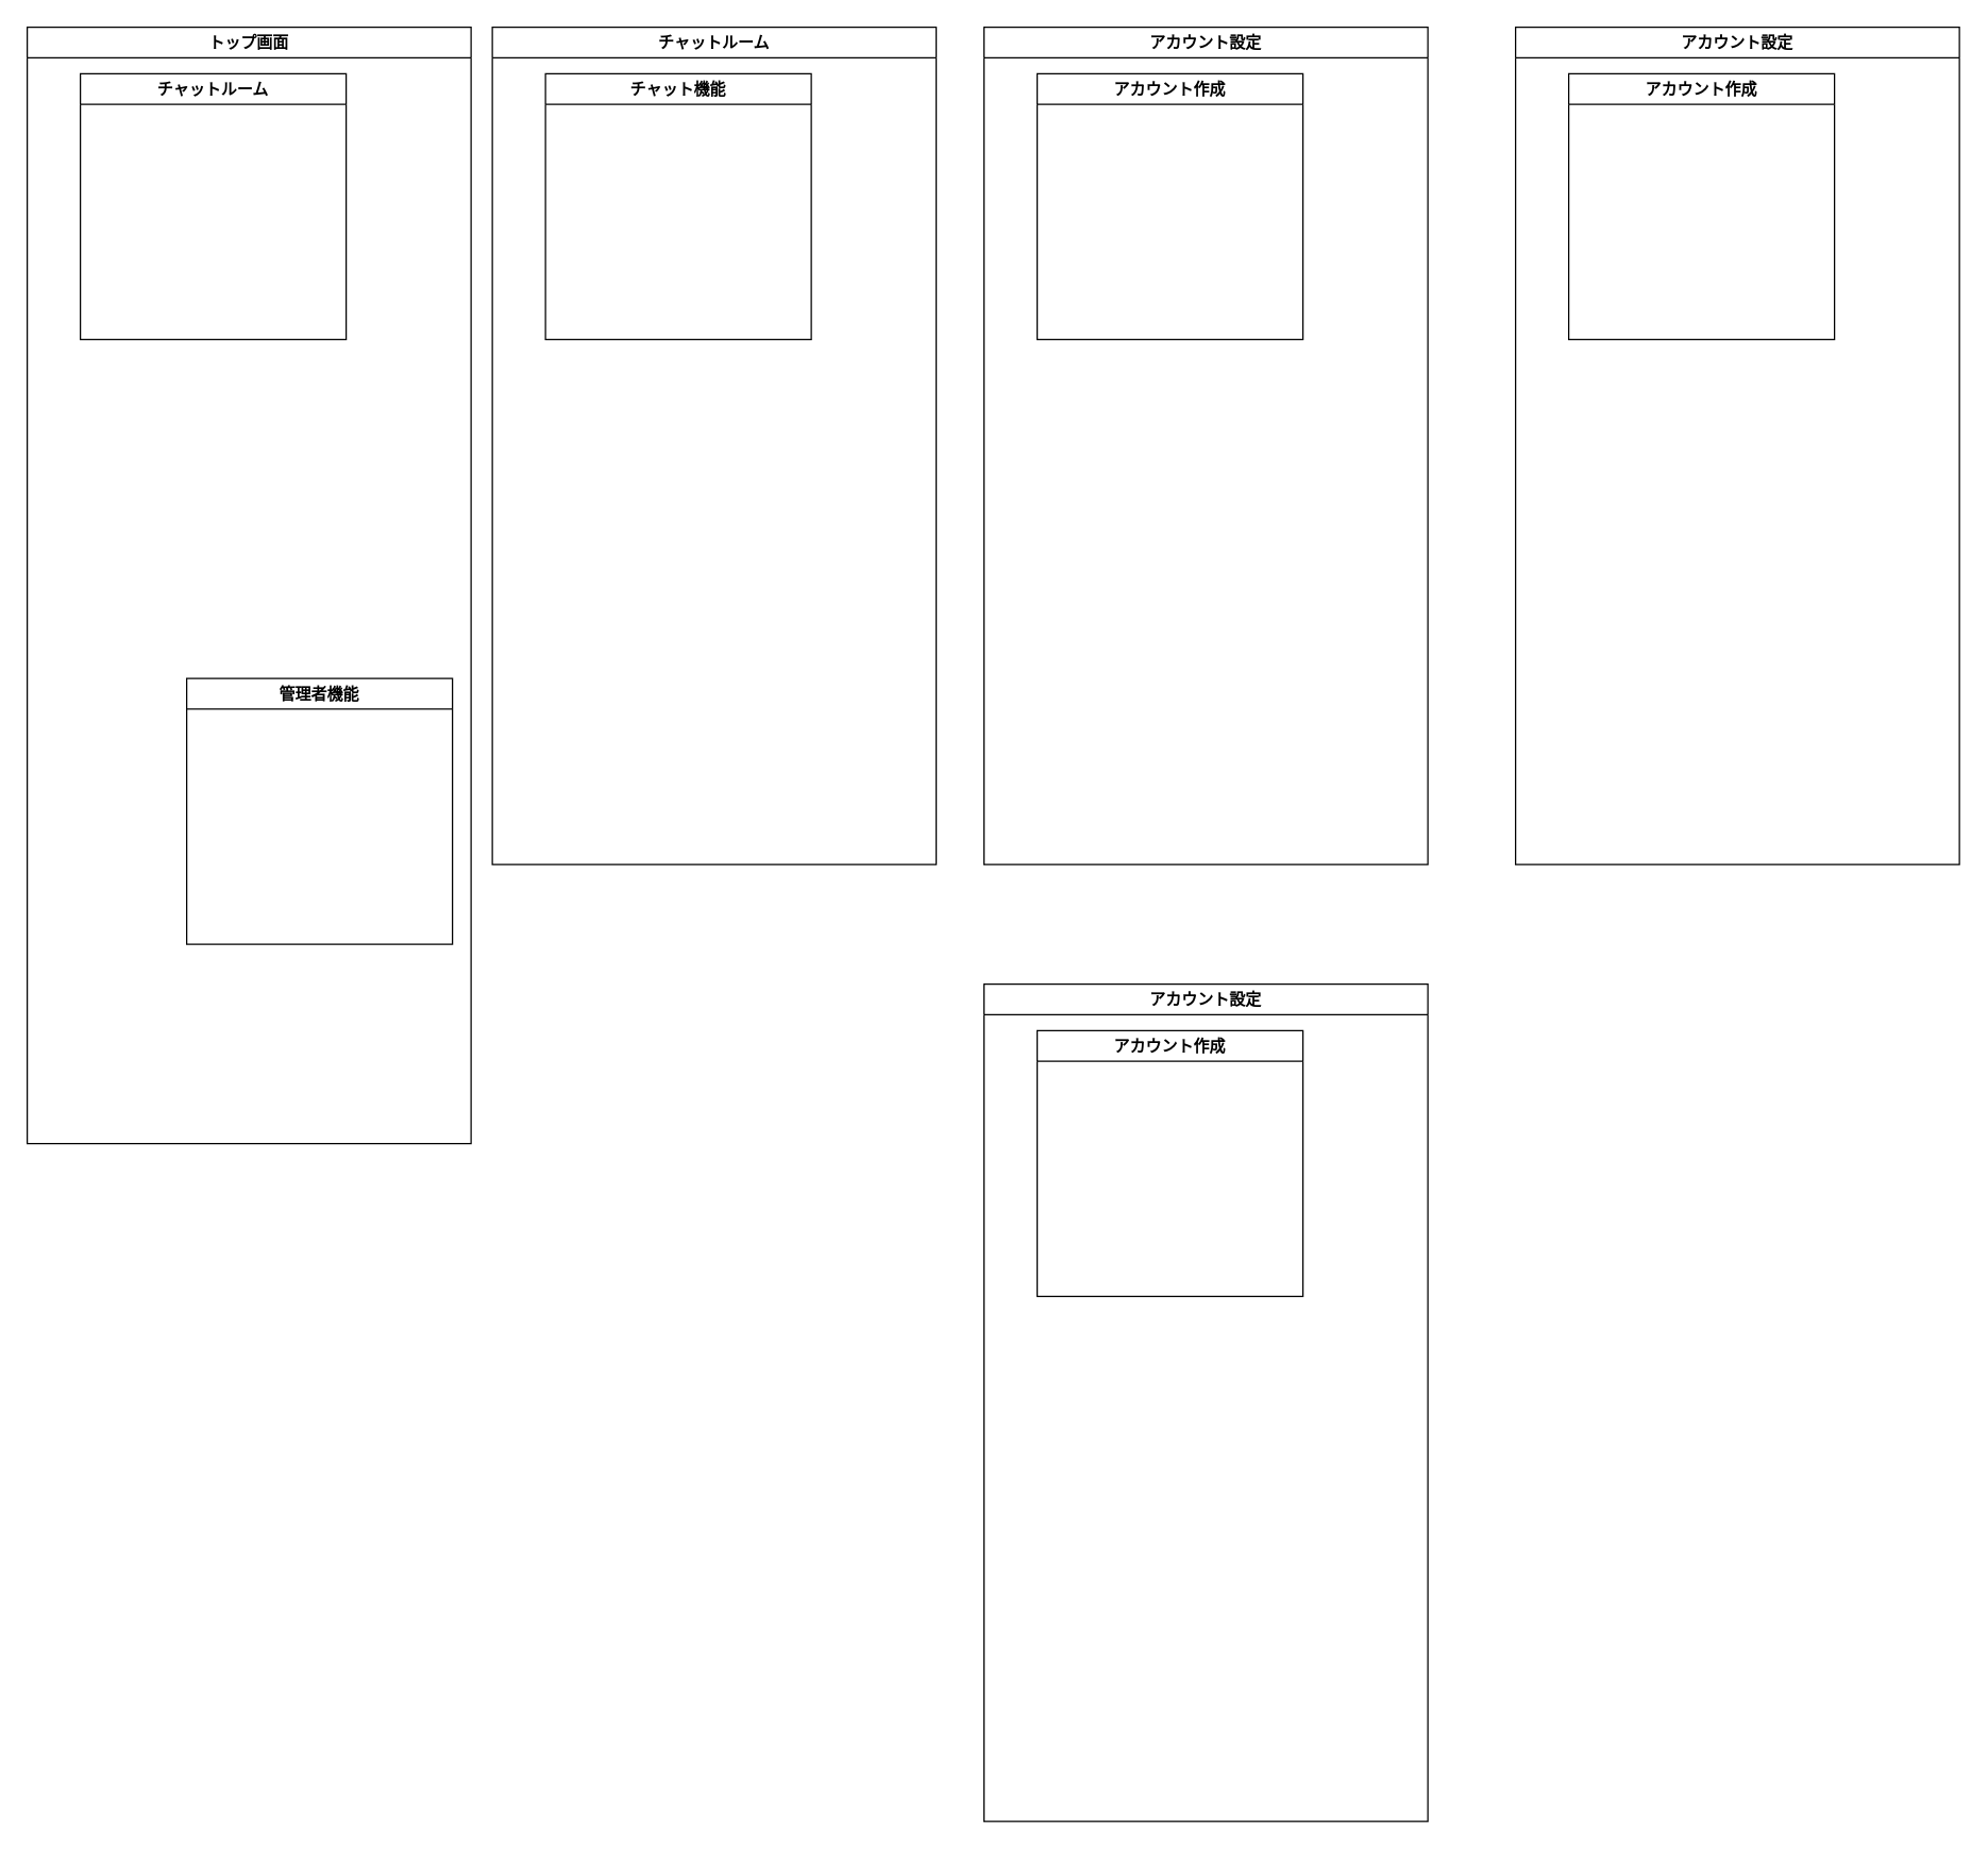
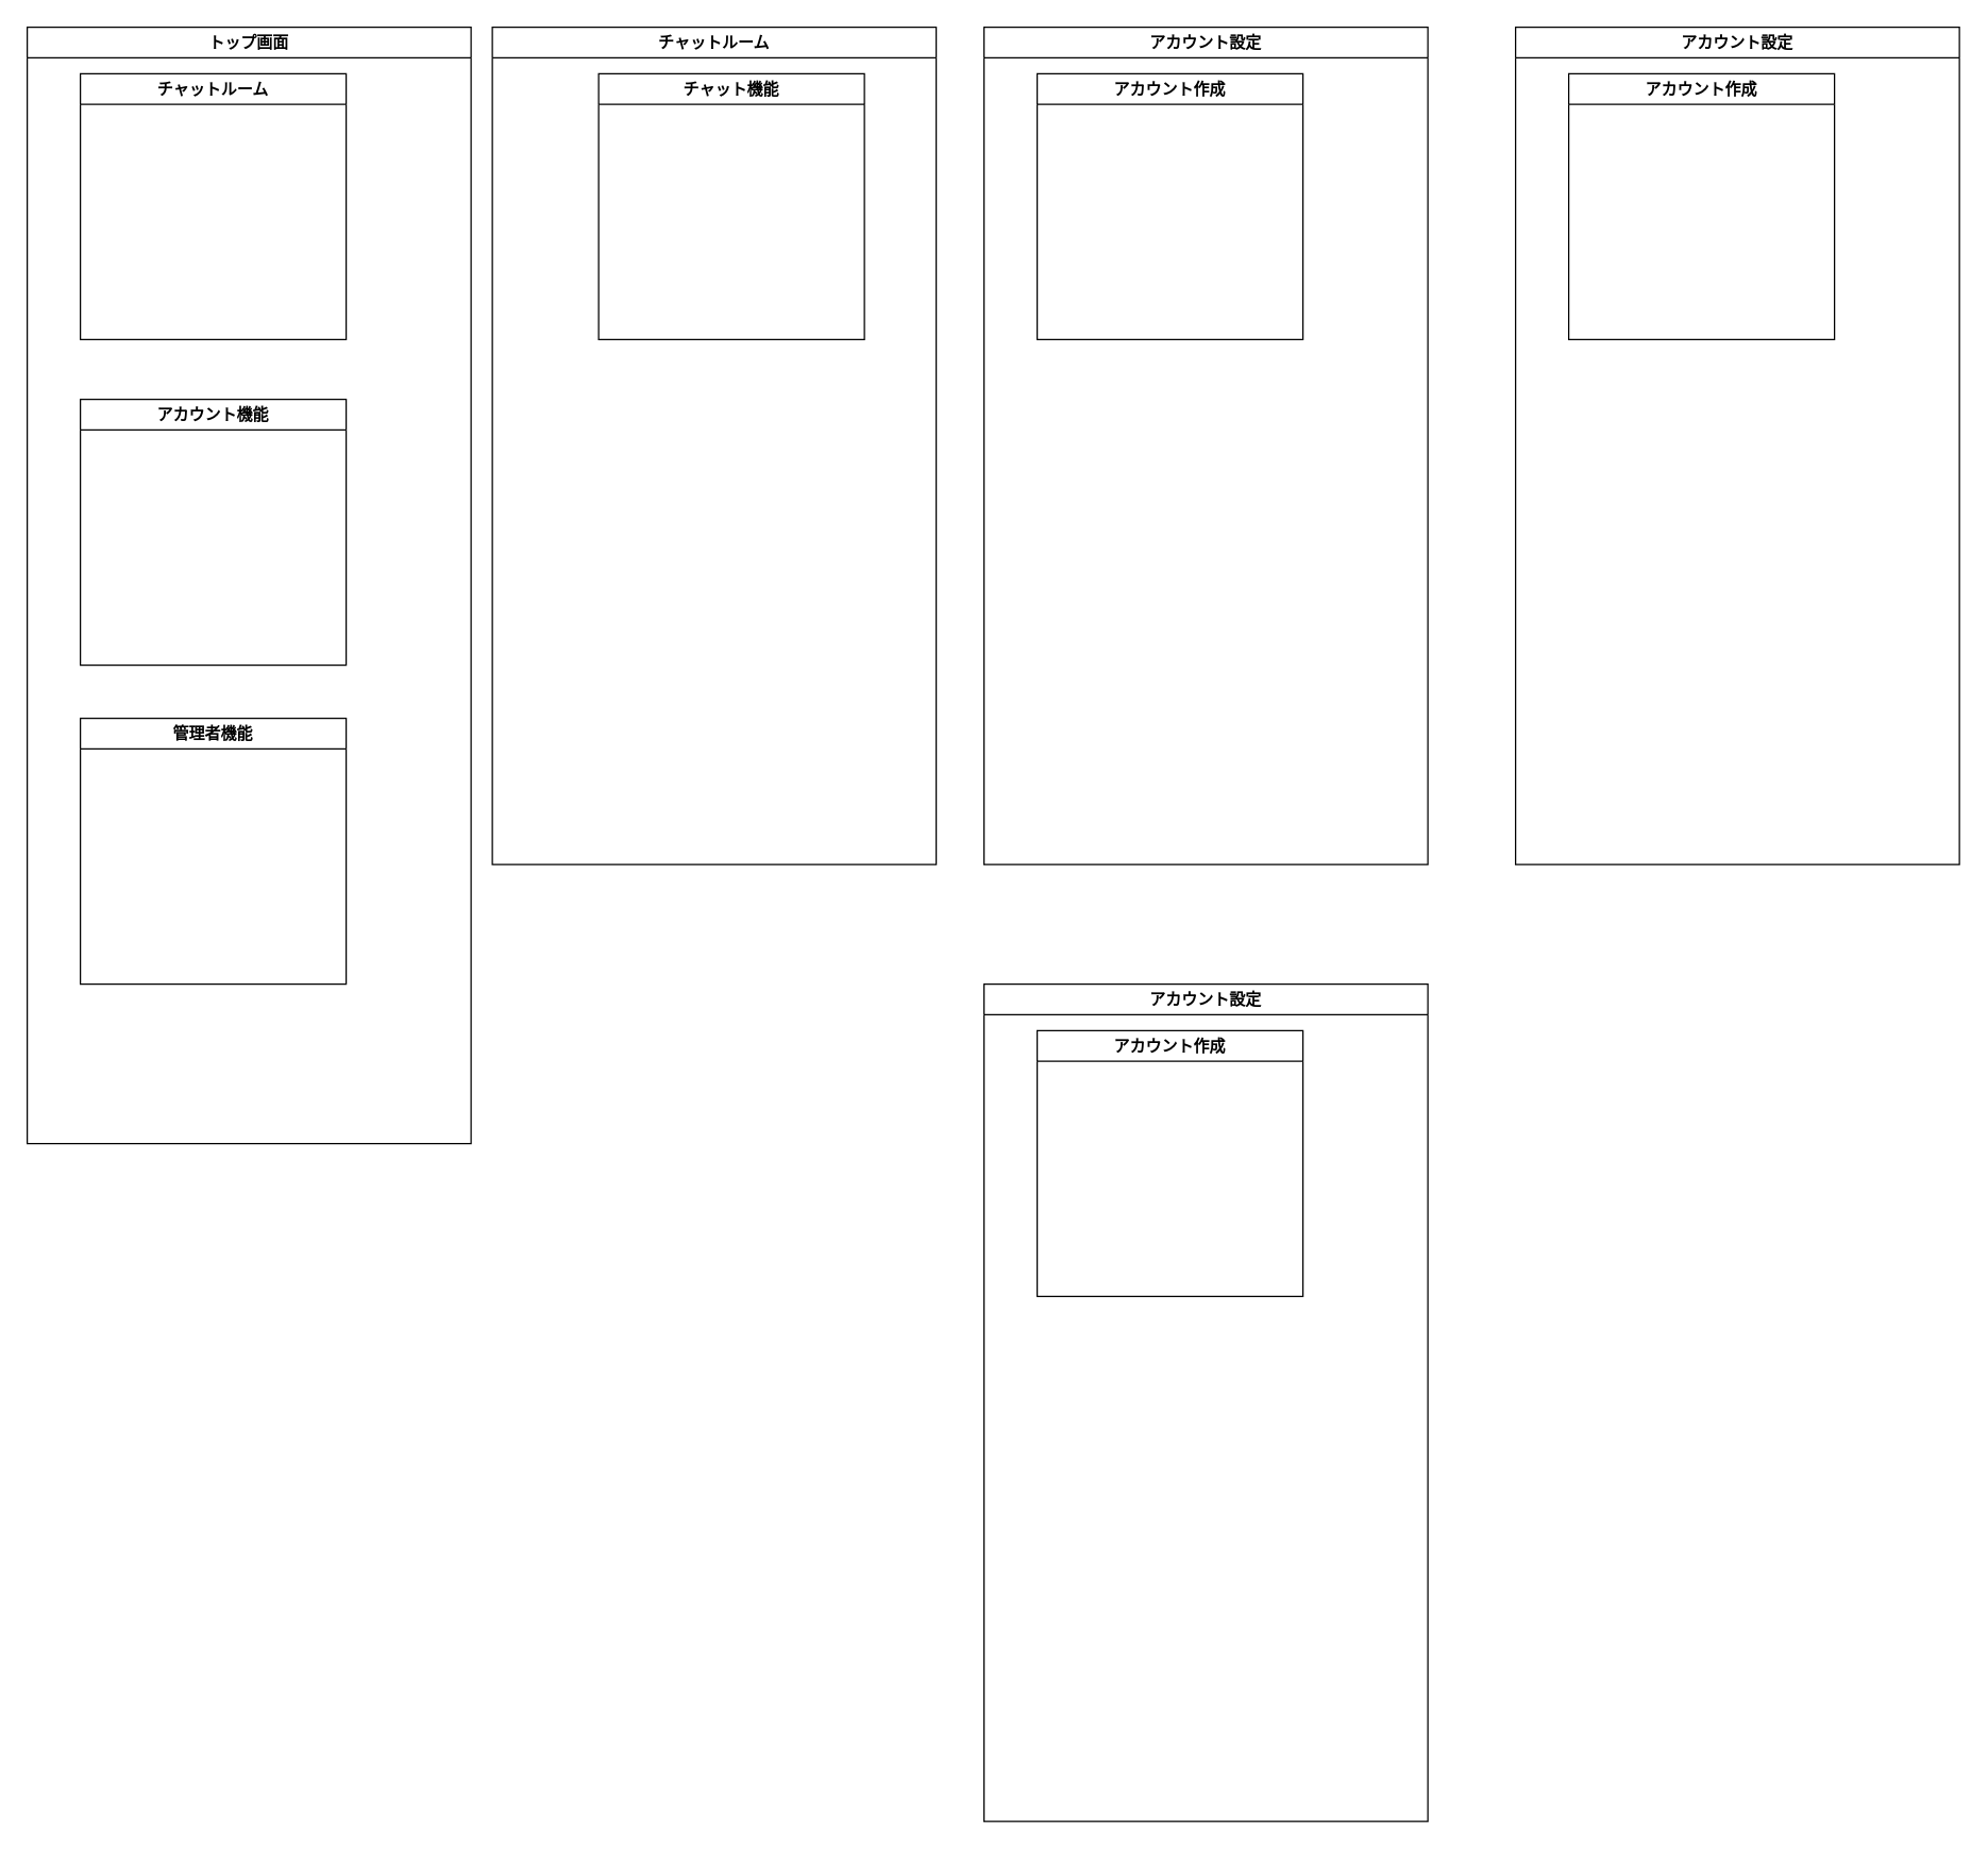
- <mxCell id="7" value="チャット機能" style="swimlane;whiteSpace=wrap;html=1;" vertex="1" parent="6"><mxGeometry x="40" y="35" width="200" height="200" as="geometry" /></mxCell>
+ <mxCell id="7" value="チャット機能" style="swimlane;whiteSpace=wrap;html=1;" vertex="1" parent="6"><mxGeometry x="80" y="35" width="200" height="200" as="geometry" /></mxCell>
+ <mxCell id="4" value="アカウント機能" style="swimlane;whiteSpace=wrap;html=1;" vertex="1" parent="2"><mxGeometry x="40" y="280" width="200" height="200" as="geometry" /></mxCell>
- <mxCell id="5" value="管理者機能" style="swimlane;whiteSpace=wrap;html=1;" vertex="1" parent="2"><mxGeometry x="120" y="490" width="200" height="200" as="geometry" /></mxCell>
+ <mxCell id="5" value="管理者機能" style="swimlane;whiteSpace=wrap;html=1;" vertex="1" parent="2"><mxGeometry x="40" y="520" width="200" height="200" as="geometry" /></mxCell>
